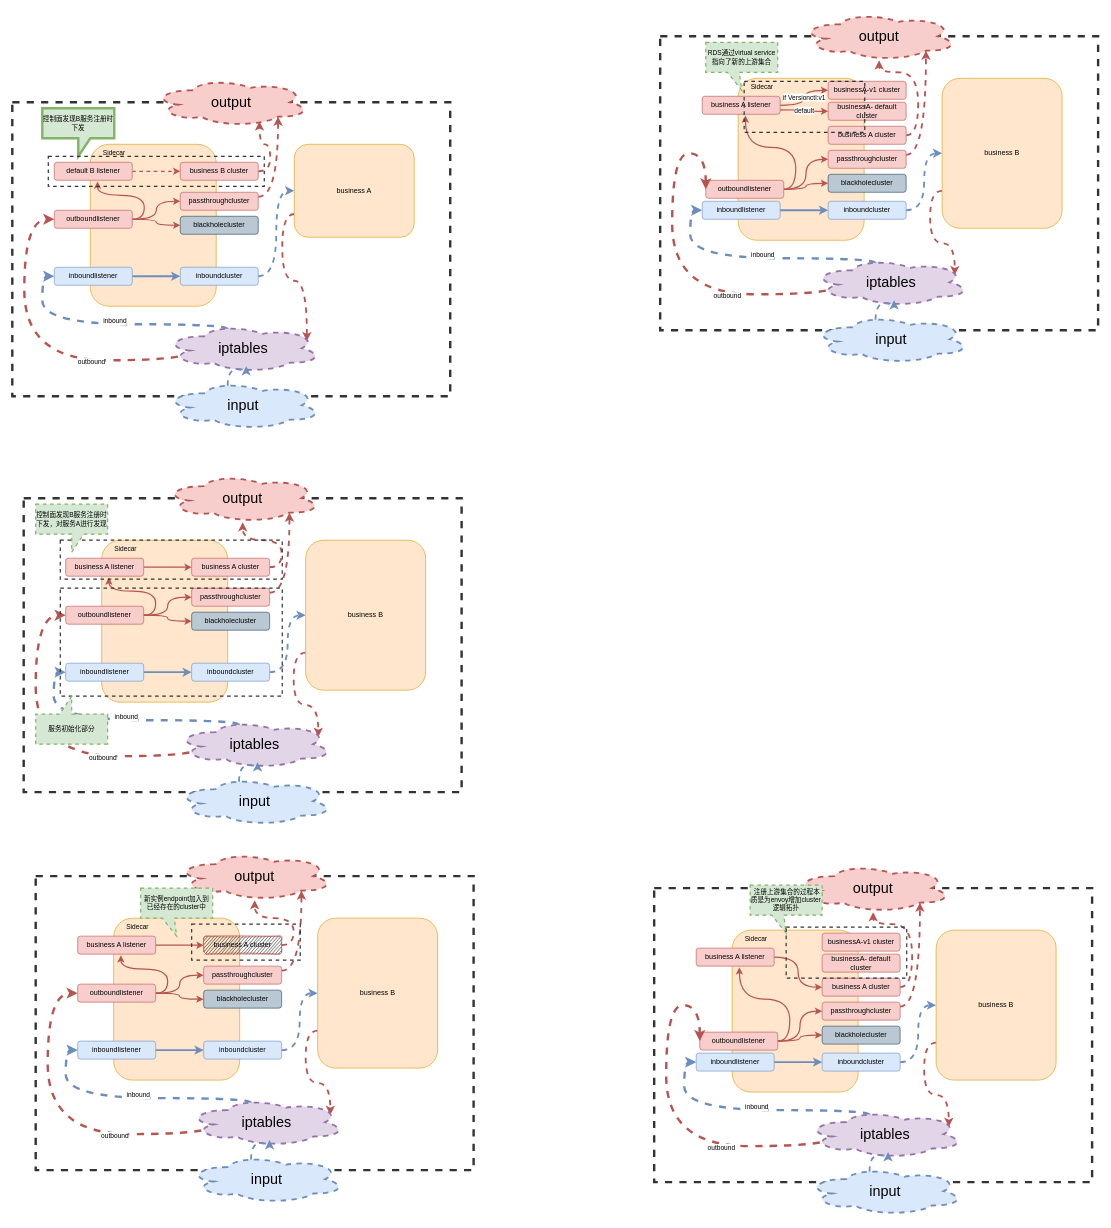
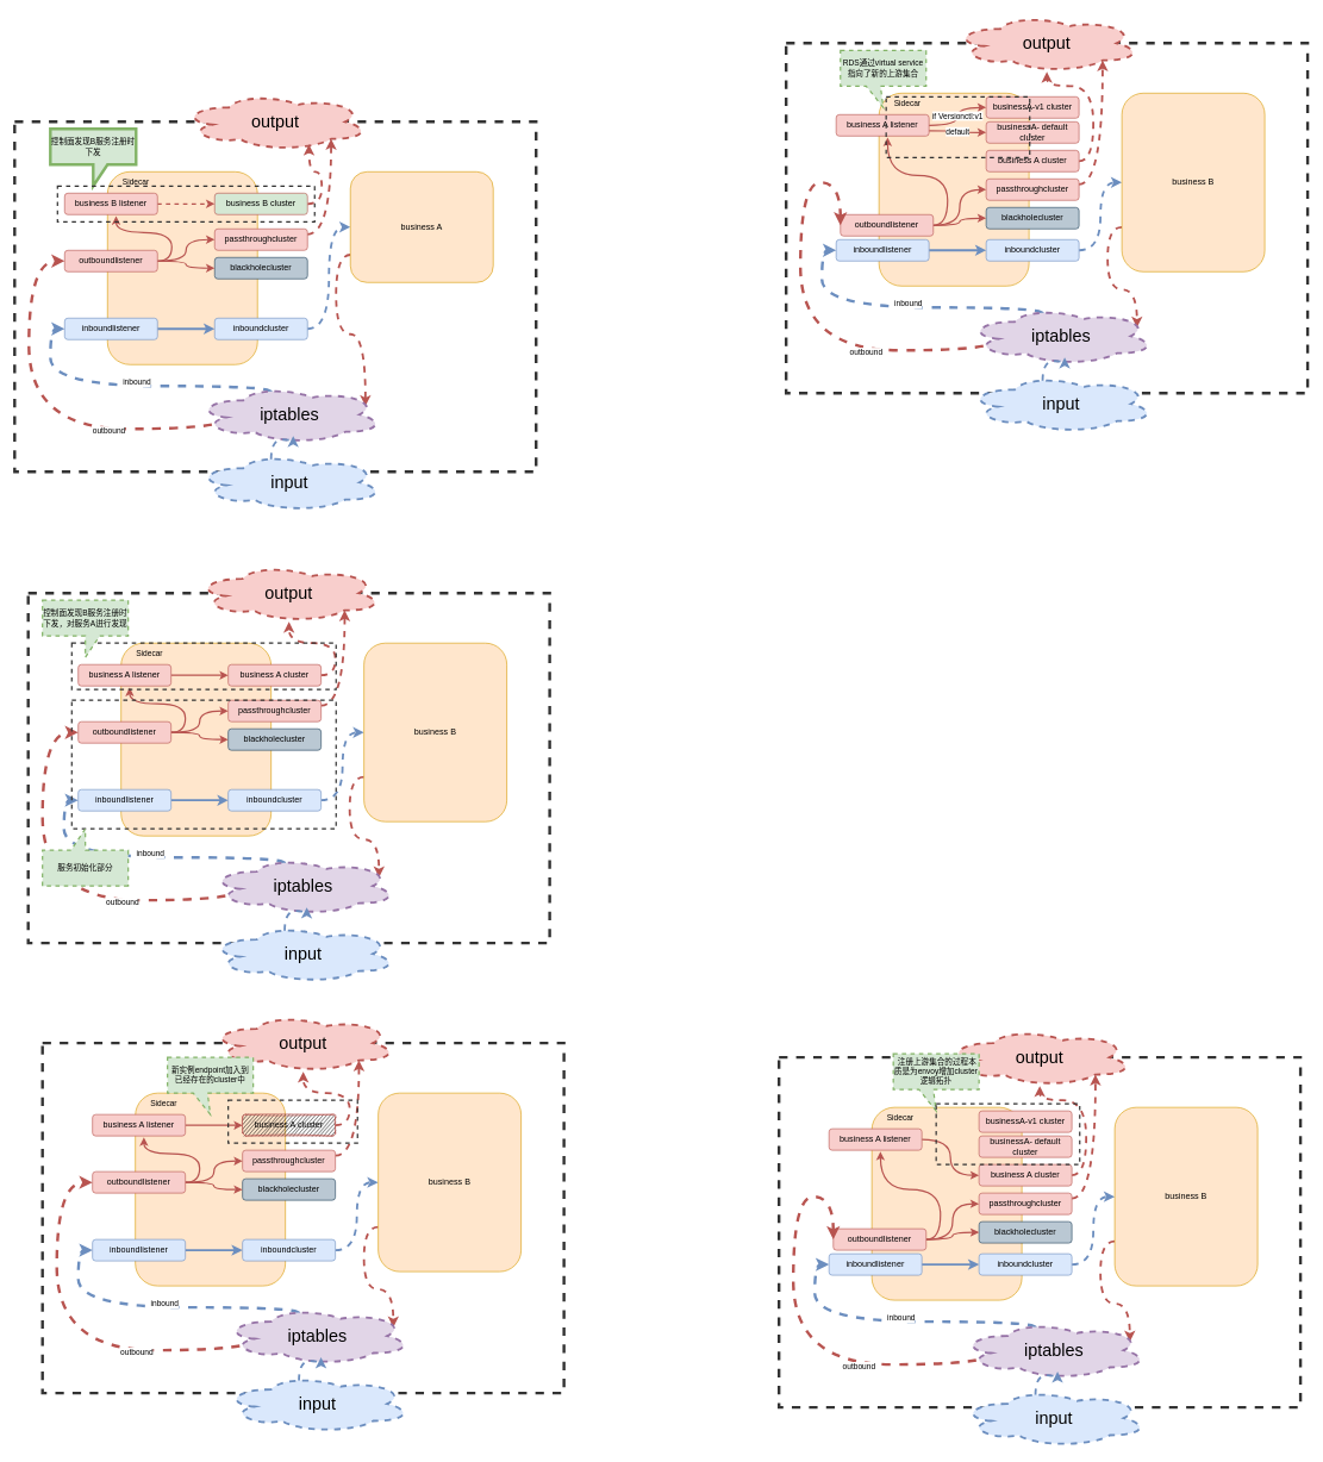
- <mxCell id="29" value="default B listener" style="rounded=1;whiteSpace=wrap;html=1;fillColor=#f8cecc;strokeColor=#b85450;" parent="1" vertex="1"><mxGeometry x="90" y="270" width="130" height="30" as="geometry" /></mxCell>
+ <mxCell id="29" value="business B listener" style="rounded=1;whiteSpace=wrap;html=1;fillColor=#f8cecc;strokeColor=#b85450;" parent="1" vertex="1"><mxGeometry x="90" y="270" width="130" height="30" as="geometry" /></mxCell>
- <mxCell id="27" value="business B cluster" style="rounded=1;whiteSpace=wrap;html=1;fillColor=#f8cecc;strokeColor=#b85450;" parent="1" vertex="1"><mxGeometry x="300" y="270" width="130" height="30" as="geometry" /></mxCell>
+ <mxCell id="27" value="business B cluster" style="rounded=1;whiteSpace=wrap;html=1;fillColor=#d5e8d4;strokeColor=#b85450;" parent="1" vertex="1"><mxGeometry x="300" y="270" width="130" height="30" as="geometry" /></mxCell>
